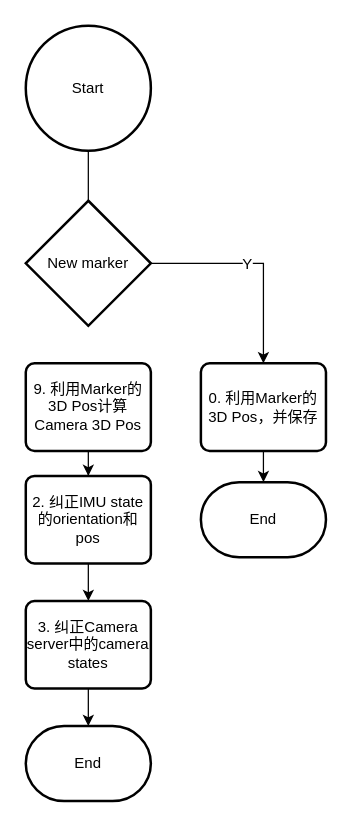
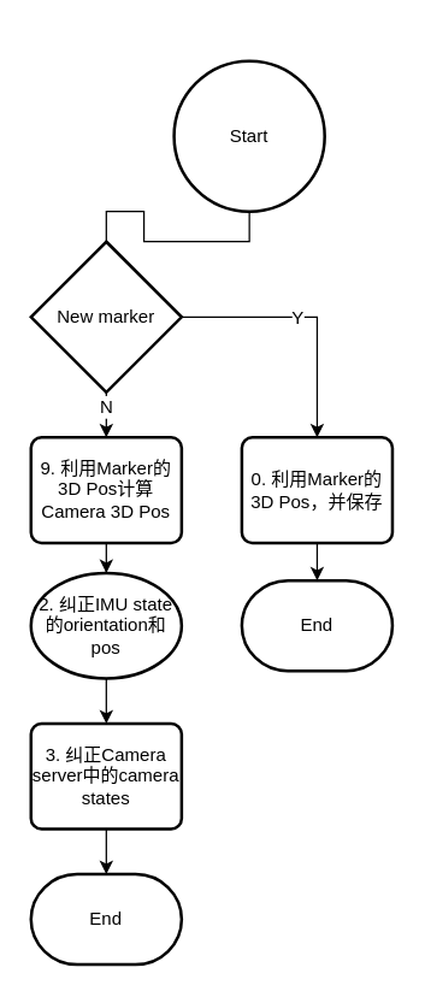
- <mxCell id="18" value="Start" style="strokeWidth=2;html=1;shape=mxgraph.flowchart.start_2;whiteSpace=wrap;" vertex="1" parent="1"><mxGeometry x="20" y="20" width="100" height="100" as="geometry" /></mxCell>
+ <mxCell id="18" value="Start" style="strokeWidth=2;html=1;shape=mxgraph.flowchart.start_2;whiteSpace=wrap;" vertex="1" parent="1"><mxGeometry x="115" y="40" width="100" height="100" as="geometry" /></mxCell>
+ <mxCell id="8" value="" style="edgeStyle=orthogonalEdgeStyle;rounded=0;orthogonalLoop=1;jettySize=auto;html=1;" edge="1" parent="1" source="12" target="3"><mxGeometry relative="1" as="geometry" /></mxCell>
+ <mxCell id="9" value="N" style="text;html=1;resizable=0;points=[];align=center;verticalAlign=middle;labelBackgroundColor=#ffffff;" vertex="1" connectable="0" parent="8"><mxGeometry x="0.2" y="1" relative="1" as="geometry"><mxPoint x="-2" y="-1" as="offset" /></mxGeometry></mxCell>
- <mxCell id="5" value="2. 纠正IMU state的orientation和pos" style="rounded=1;whiteSpace=wrap;html=1;absoluteArcSize=1;arcSize=14;strokeWidth=2;" vertex="1" parent="1"><mxGeometry x="20" y="380" width="100" height="70" as="geometry" /></mxCell>
+ <mxCell id="5" value="2. 纠正IMU state的orientation和pos" style="ellipse;whiteSpace=wrap;html=1;absoluteArcSize=1;arcSize=14;strokeWidth=2;" vertex="1" parent="1"><mxGeometry x="20" y="380" width="100" height="70" as="geometry" /></mxCell>
